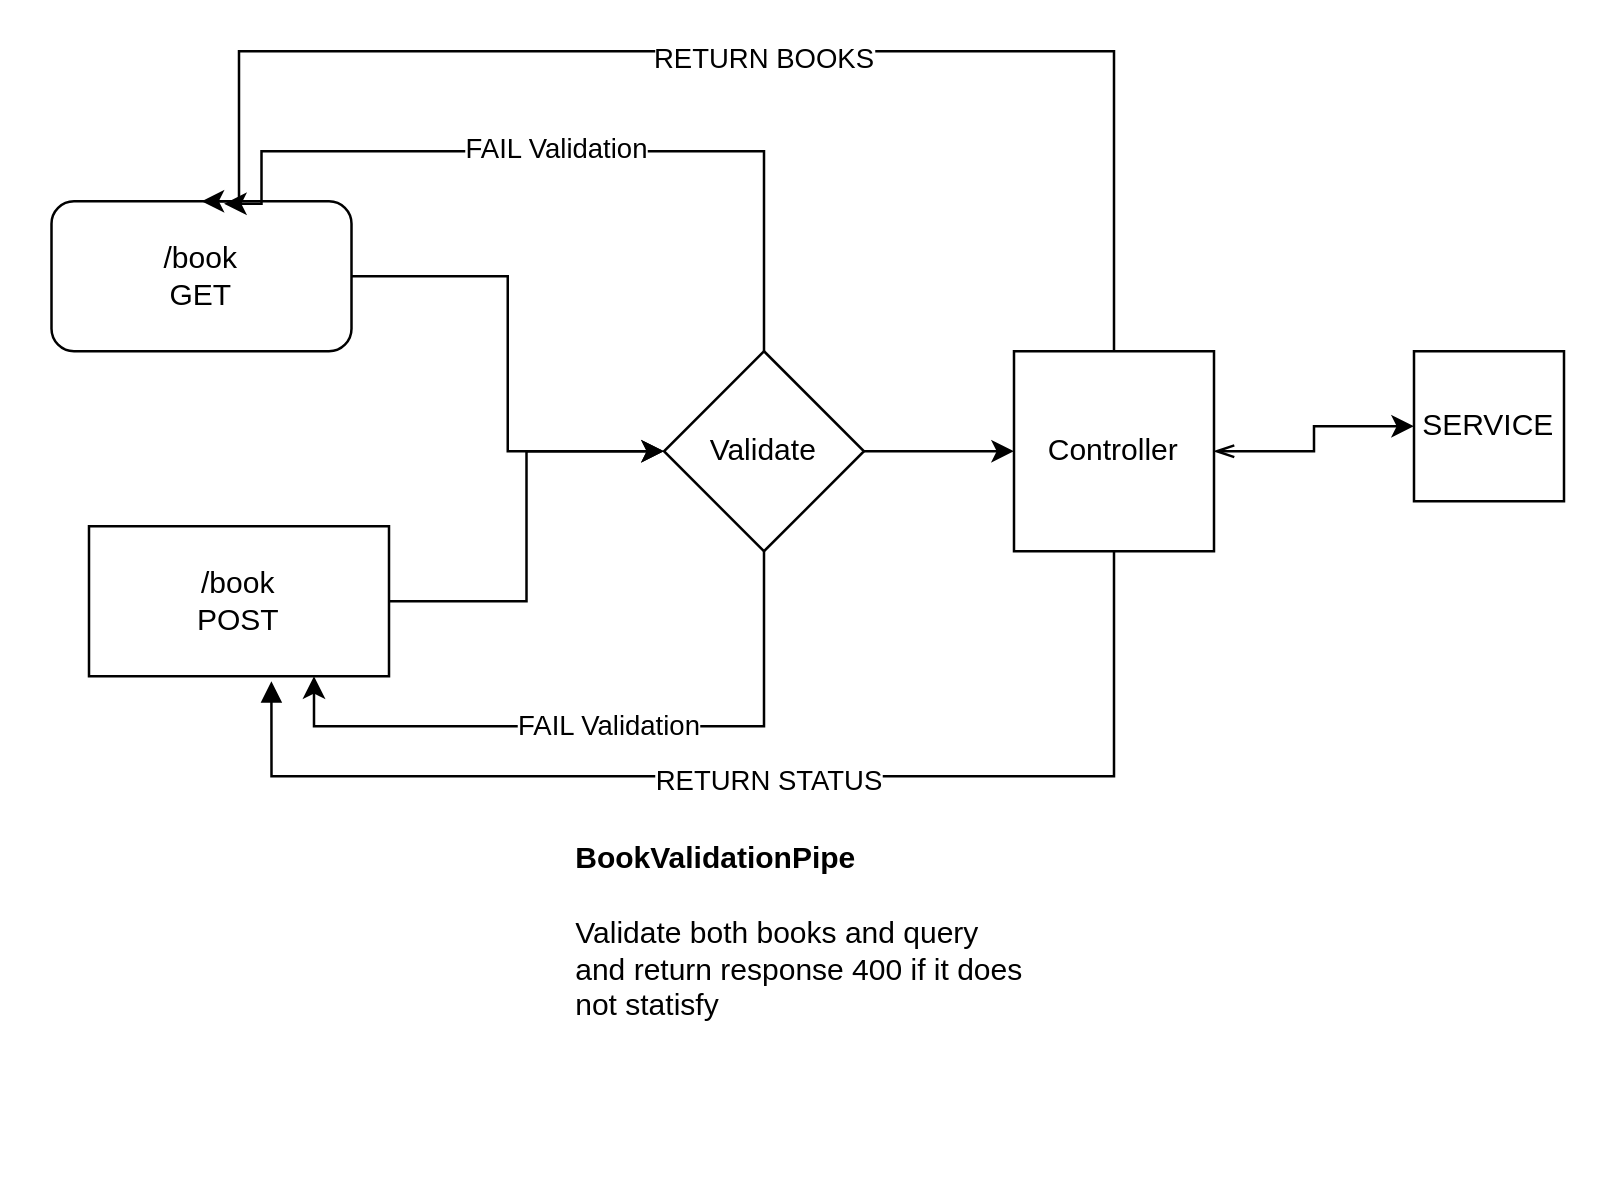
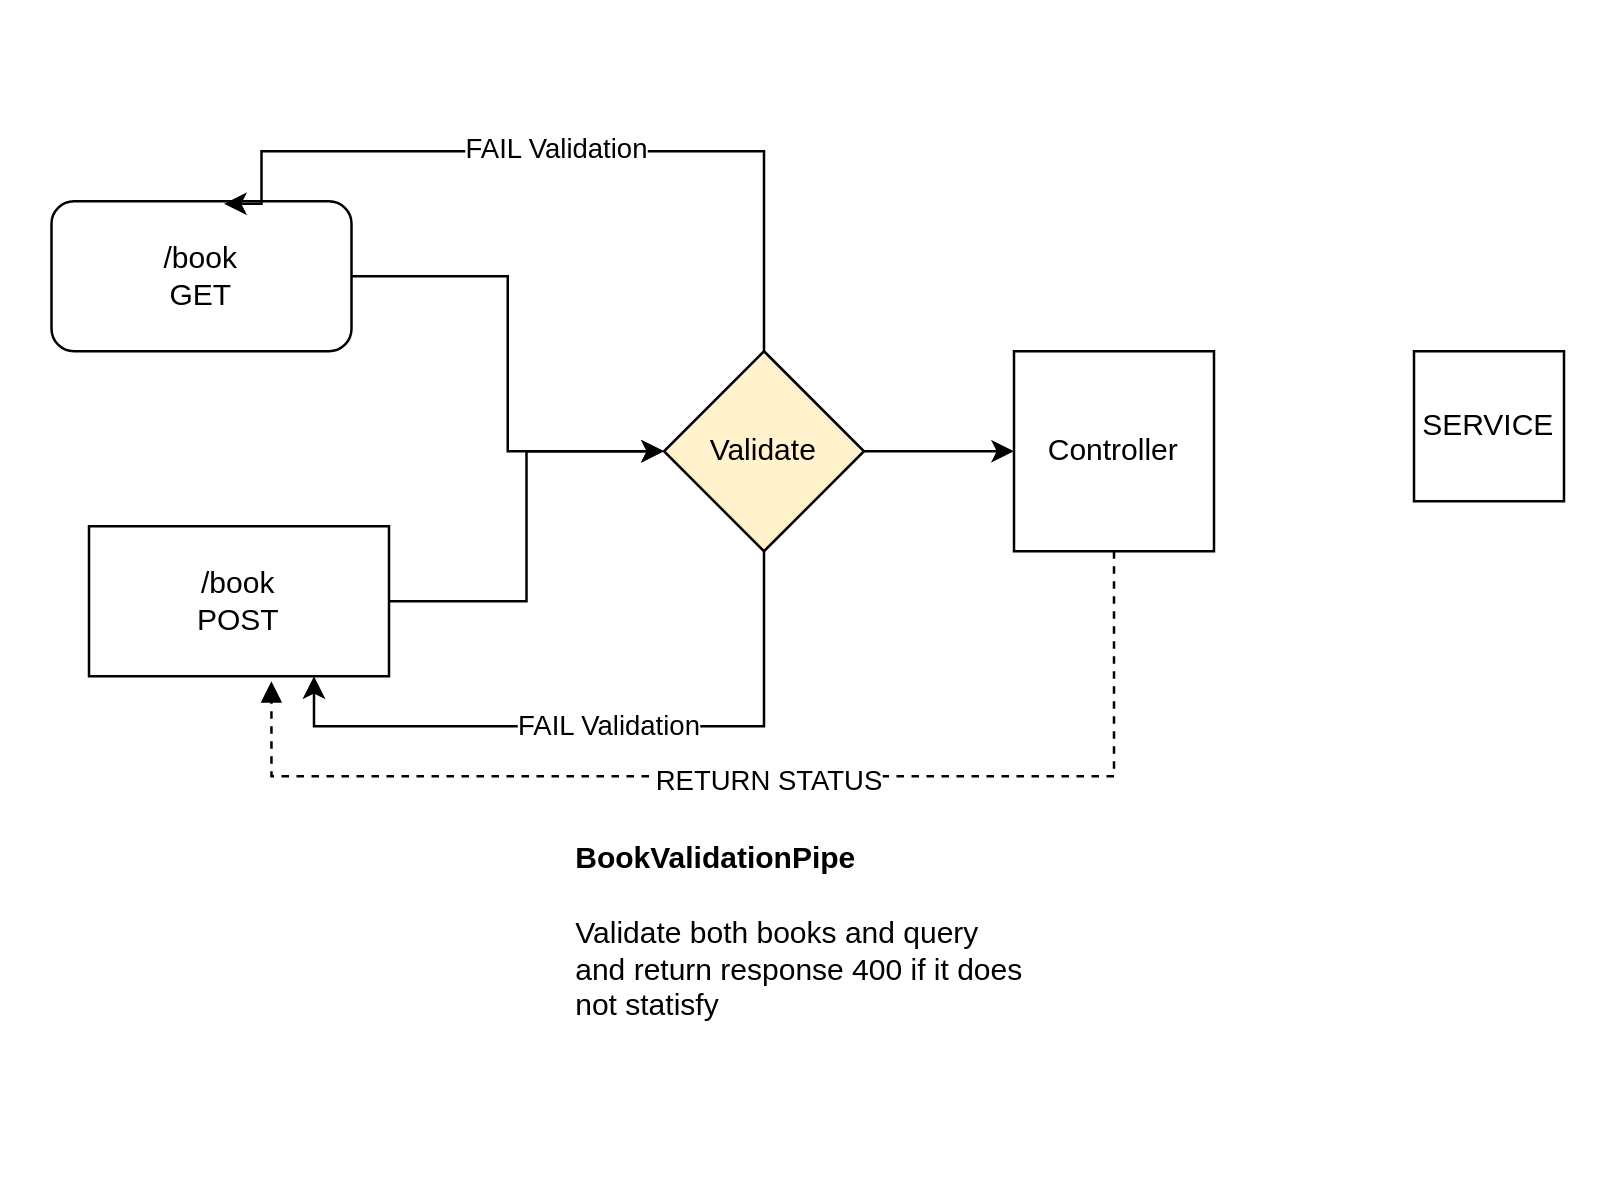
- <mxCell id="13" style="edgeStyle=orthogonalEdgeStyle;rounded=0;orthogonalLoop=1;jettySize=auto;html=1;entryX=0.5;entryY=0;entryDx=0;entryDy=0;startArrow=none;startFill=0;endArrow=classic;endFill=1;" edge="1" parent="1" source="17" target="3"><mxGeometry relative="1" as="geometry"><Array as="points"><mxPoint x="445" y="20" /><mxPoint x="95" y="20" /></Array></mxGeometry></mxCell>
- <mxCell id="14" value="RETURN BOOKS" style="edgeLabel;html=1;align=center;verticalAlign=middle;resizable=0;points=[];" vertex="1" connectable="0" parent="13"><mxGeometry x="-0.044" y="2" relative="1" as="geometry"><mxPoint as="offset" /></mxGeometry></mxCell>
- <mxCell id="12" style="edgeStyle=orthogonalEdgeStyle;rounded=0;orthogonalLoop=1;jettySize=auto;html=1;startArrow=openThin;startFill=0;" edge="1" parent="1" source="17" target="18"><mxGeometry relative="1" as="geometry" /></mxCell>
- <mxCell id="11" value="Validate" style="rhombus;whiteSpace=wrap;html=1;" vertex="1" parent="1"><mxGeometry x="265" y="140" width="80" height="80" as="geometry" /></mxCell>
+ <mxCell id="11" value="Validate" style="rhombus;whiteSpace=wrap;html=1;fillColor=#fff2cc;" vertex="1" parent="1"><mxGeometry x="265" y="140" width="80" height="80" as="geometry" /></mxCell>
- <mxCell id="15" style="edgeStyle=orthogonalEdgeStyle;rounded=0;orthogonalLoop=1;jettySize=auto;html=1;entryX=0.608;entryY=1.033;entryDx=0;entryDy=0;entryPerimeter=0;startArrow=none;startFill=0;endArrow=block;endFill=1;" edge="1" parent="1" source="17" target="5"><mxGeometry relative="1" as="geometry"><Array as="points"><mxPoint x="445" y="310" /><mxPoint x="108" y="310" /></Array></mxGeometry></mxCell>
+ <mxCell id="15" style="edgeStyle=orthogonalEdgeStyle;rounded=0;orthogonalLoop=1;jettySize=auto;html=1;entryX=0.608;entryY=1.033;entryDx=0;entryDy=0;entryPerimeter=0;startArrow=none;startFill=0;endArrow=block;endFill=1;dashed=1;" edge="1" parent="1" source="17" target="5"><mxGeometry relative="1" as="geometry"><Array as="points"><mxPoint x="445" y="310" /><mxPoint x="108" y="310" /></Array></mxGeometry></mxCell>
